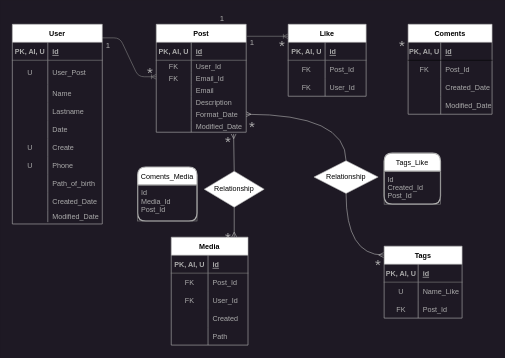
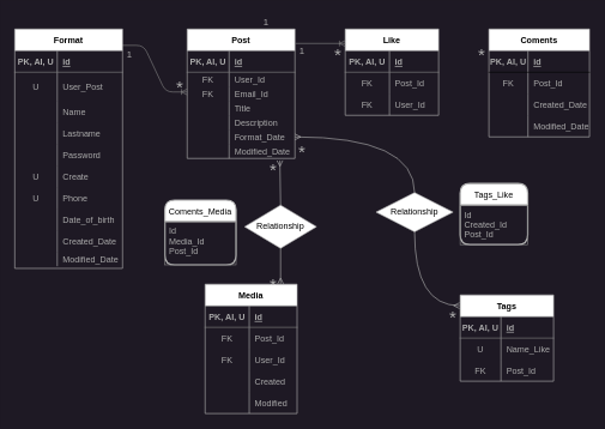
- <mxCell id="56" value="User" style="shape=table;startSize=30;container=1;collapsible=1;childLayout=tableLayout;fixedRows=1;rowLines=0;fontStyle=1;align=center;resizeLast=1;fontFamily=Helvetica;strokeColor=#B3B3B3;" parent="1" vertex="1"><mxGeometry x="20" y="40" width="150" height="333" as="geometry" /></mxCell>
+ <mxCell id="56" value="Format" style="shape=table;startSize=30;container=1;collapsible=1;childLayout=tableLayout;fixedRows=1;rowLines=0;fontStyle=1;align=center;resizeLast=1;fontFamily=Helvetica;strokeColor=#B3B3B3;" parent="1" vertex="1"><mxGeometry x="20" y="40" width="150" height="333" as="geometry" /></mxCell>
- <mxCell id="14" value="Email" style="shape=partialRectangle;connectable=0;fillColor=none;top=0;left=0;bottom=0;right=0;align=left;spacingLeft=6;overflow=hidden;strokeColor=#828282;fontFamily=Helvetica;fontColor=#ABABAB;" parent="12" vertex="1"><mxGeometry x="58.35" width="91.65" height="20" as="geometry"><mxRectangle width="91.65" height="20" as="alternateBounds" /></mxGeometry></mxCell>
+ <mxCell id="14" value="Title" style="shape=partialRectangle;connectable=0;fillColor=none;top=0;left=0;bottom=0;right=0;align=left;spacingLeft=6;overflow=hidden;strokeColor=#828282;fontFamily=Helvetica;fontColor=#ABABAB;" parent="12" vertex="1"><mxGeometry x="58.35" width="91.65" height="20" as="geometry"><mxRectangle width="91.65" height="20" as="alternateBounds" /></mxGeometry></mxCell>
- <mxCell id="71" value="Date" style="shape=partialRectangle;connectable=0;fillColor=none;top=0;left=0;bottom=0;right=0;align=left;spacingLeft=6;overflow=hidden;strokeColor=#828282;fontFamily=Helvetica;fontColor=#ABABAB;" parent="69" vertex="1"><mxGeometry x="59.15" width="90.85" height="30" as="geometry"><mxRectangle width="90.85" height="30" as="alternateBounds" /></mxGeometry></mxCell>
+ <mxCell id="71" value="Password" style="shape=partialRectangle;connectable=0;fillColor=none;top=0;left=0;bottom=0;right=0;align=left;spacingLeft=6;overflow=hidden;strokeColor=#828282;fontFamily=Helvetica;fontColor=#ABABAB;" parent="69" vertex="1"><mxGeometry x="59.15" width="90.85" height="30" as="geometry"><mxRectangle width="90.85" height="30" as="alternateBounds" /></mxGeometry></mxCell>
- <mxCell id="80" value="Path_of_birth" style="shape=partialRectangle;connectable=0;fillColor=none;top=0;left=0;bottom=0;right=0;align=left;spacingLeft=6;overflow=hidden;strokeColor=#828282;fontFamily=Helvetica;fontColor=#ABABAB;" parent="78" vertex="1"><mxGeometry x="59.15" width="90.85" height="30" as="geometry"><mxRectangle width="90.85" height="30" as="alternateBounds" /></mxGeometry></mxCell>
+ <mxCell id="80" value="Date_of_birth" style="shape=partialRectangle;connectable=0;fillColor=none;top=0;left=0;bottom=0;right=0;align=left;spacingLeft=6;overflow=hidden;strokeColor=#828282;fontFamily=Helvetica;fontColor=#ABABAB;" parent="78" vertex="1"><mxGeometry x="59.15" width="90.85" height="30" as="geometry"><mxRectangle width="90.85" height="30" as="alternateBounds" /></mxGeometry></mxCell>
- <mxCell id="43" value="Path" style="shape=partialRectangle;connectable=0;fillColor=none;top=0;left=0;bottom=0;right=0;align=left;spacingLeft=6;overflow=hidden;strokeColor=#828282;fontFamily=Helvetica;fontColor=#ABABAB;" parent="41" vertex="1"><mxGeometry x="61.35" width="66.65" height="30" as="geometry"><mxRectangle width="66.65" height="30" as="alternateBounds" /></mxGeometry></mxCell>
+ <mxCell id="43" value="Modified" style="shape=partialRectangle;connectable=0;fillColor=none;top=0;left=0;bottom=0;right=0;align=left;spacingLeft=6;overflow=hidden;strokeColor=#828282;fontFamily=Helvetica;fontColor=#ABABAB;" parent="41" vertex="1"><mxGeometry x="61.35" width="66.65" height="30" as="geometry"><mxRectangle width="66.65" height="30" as="alternateBounds" /></mxGeometry></mxCell>
